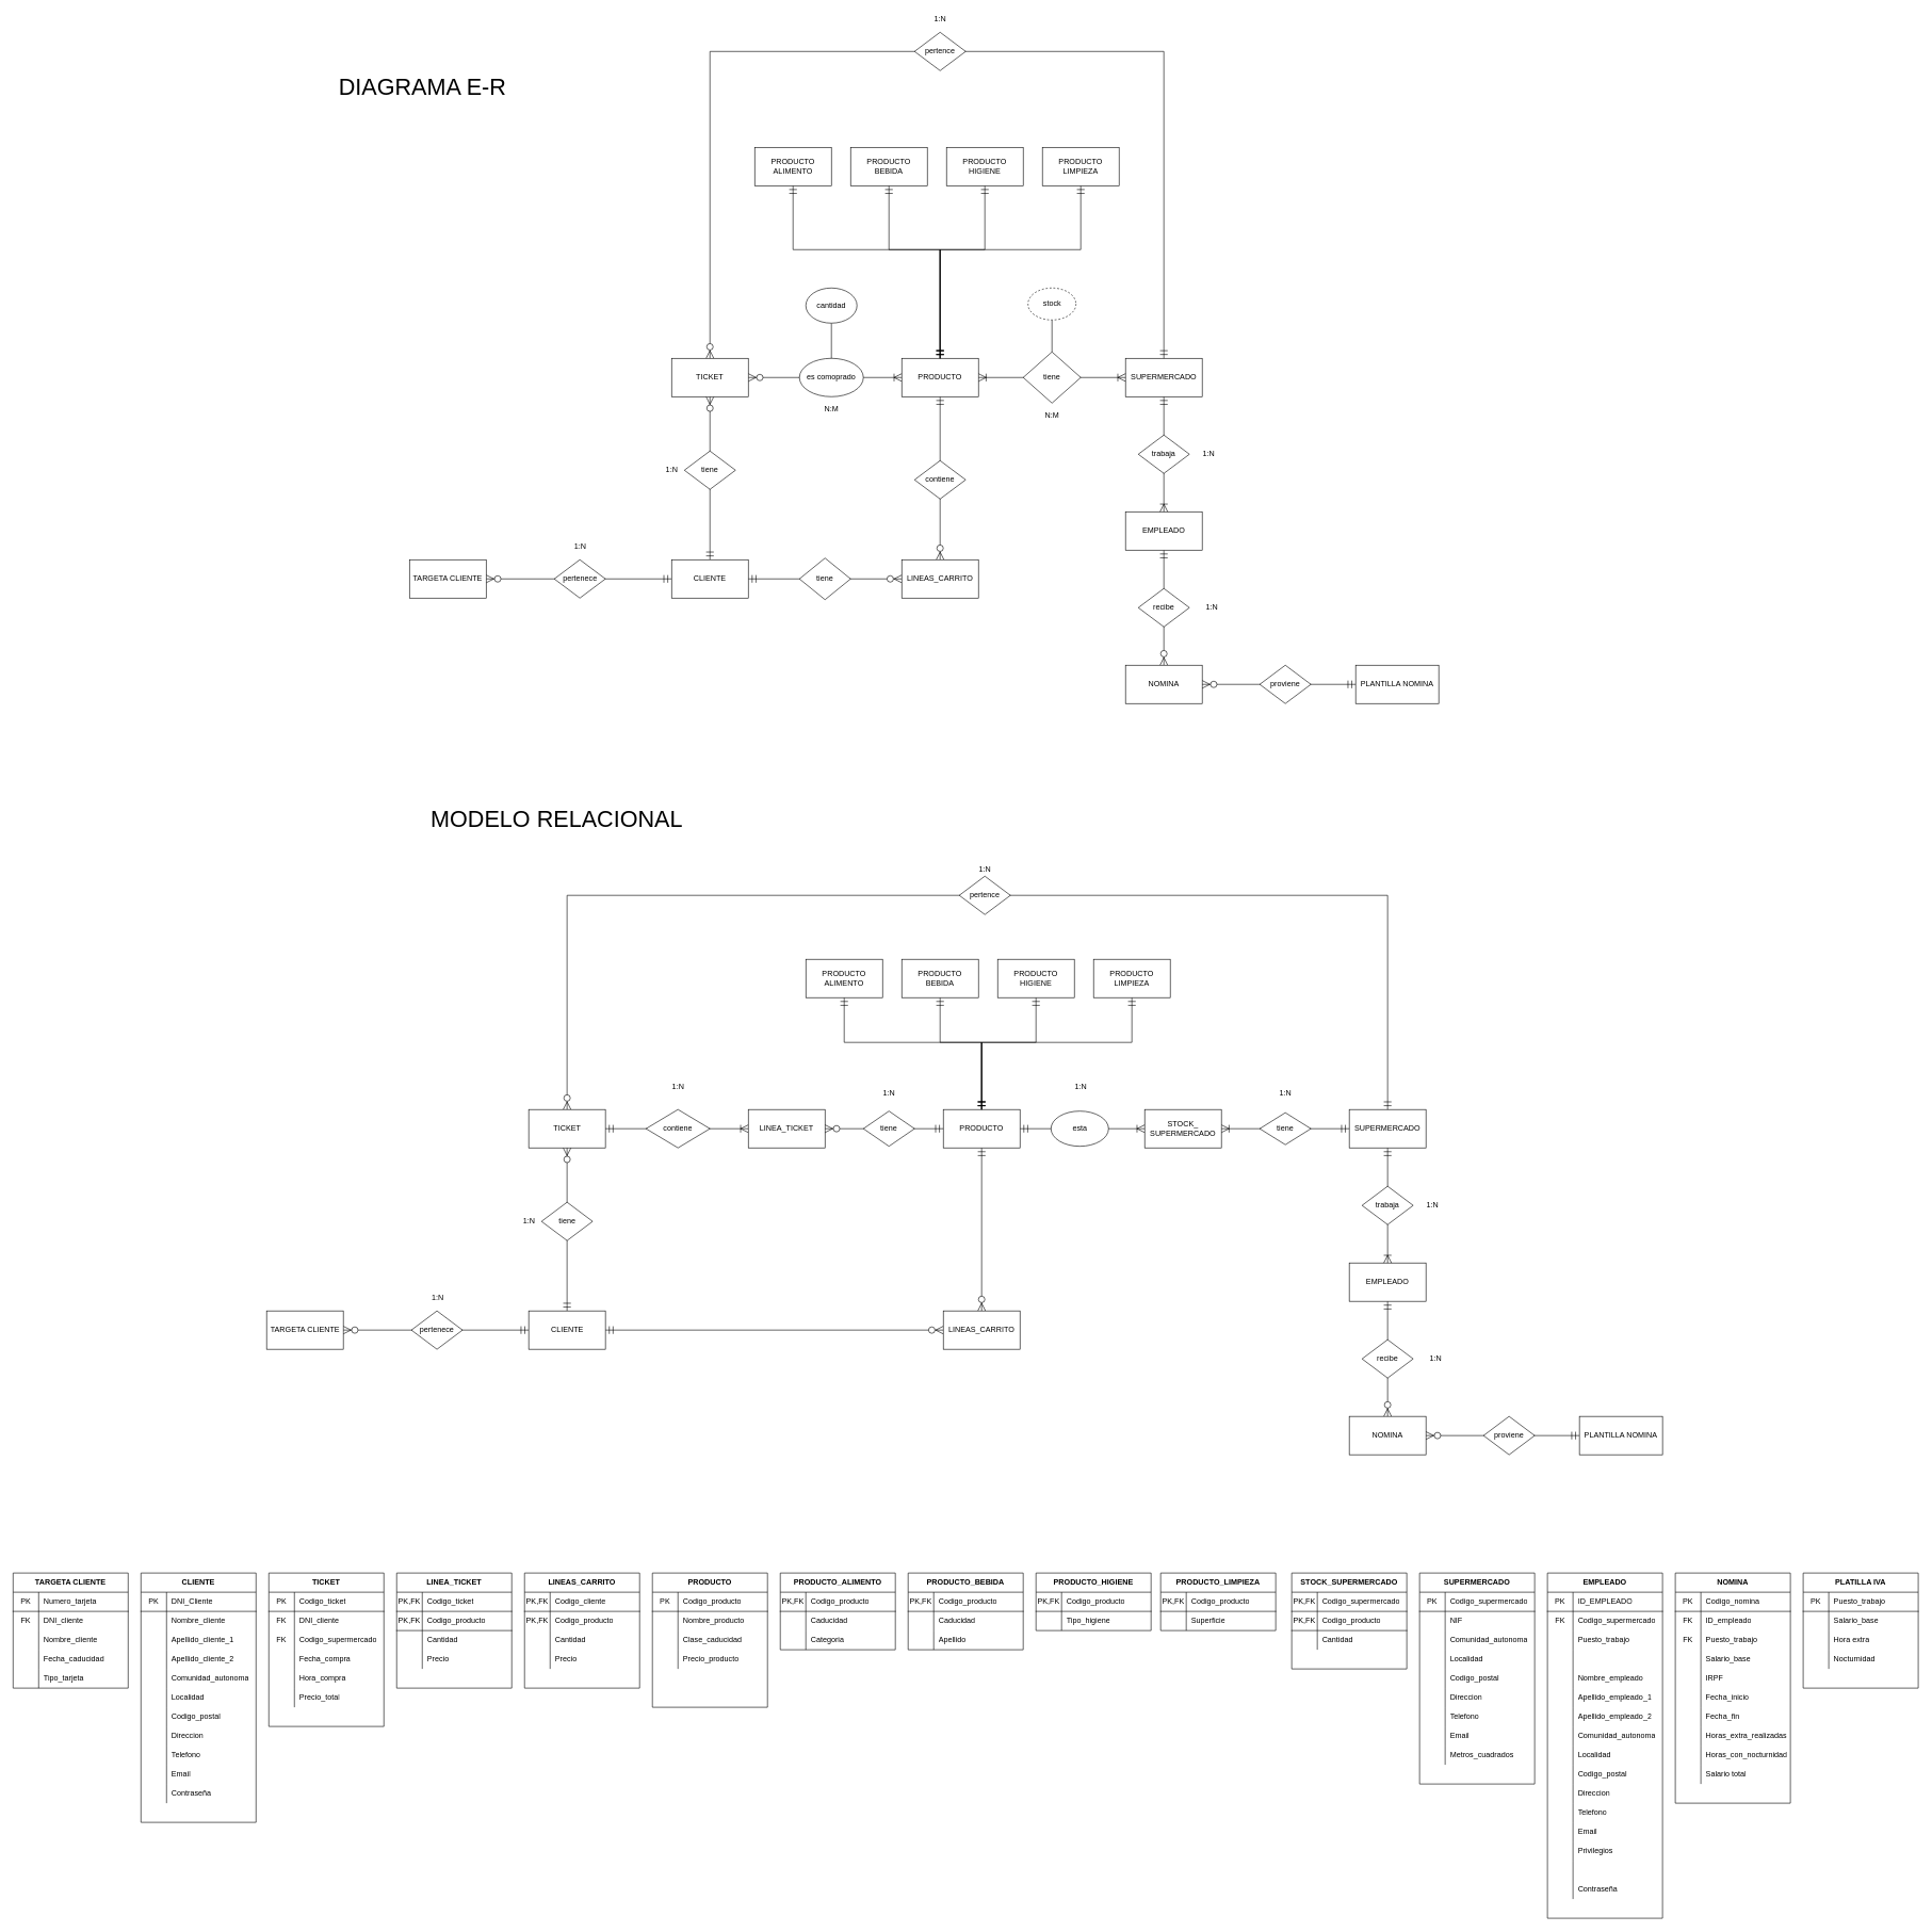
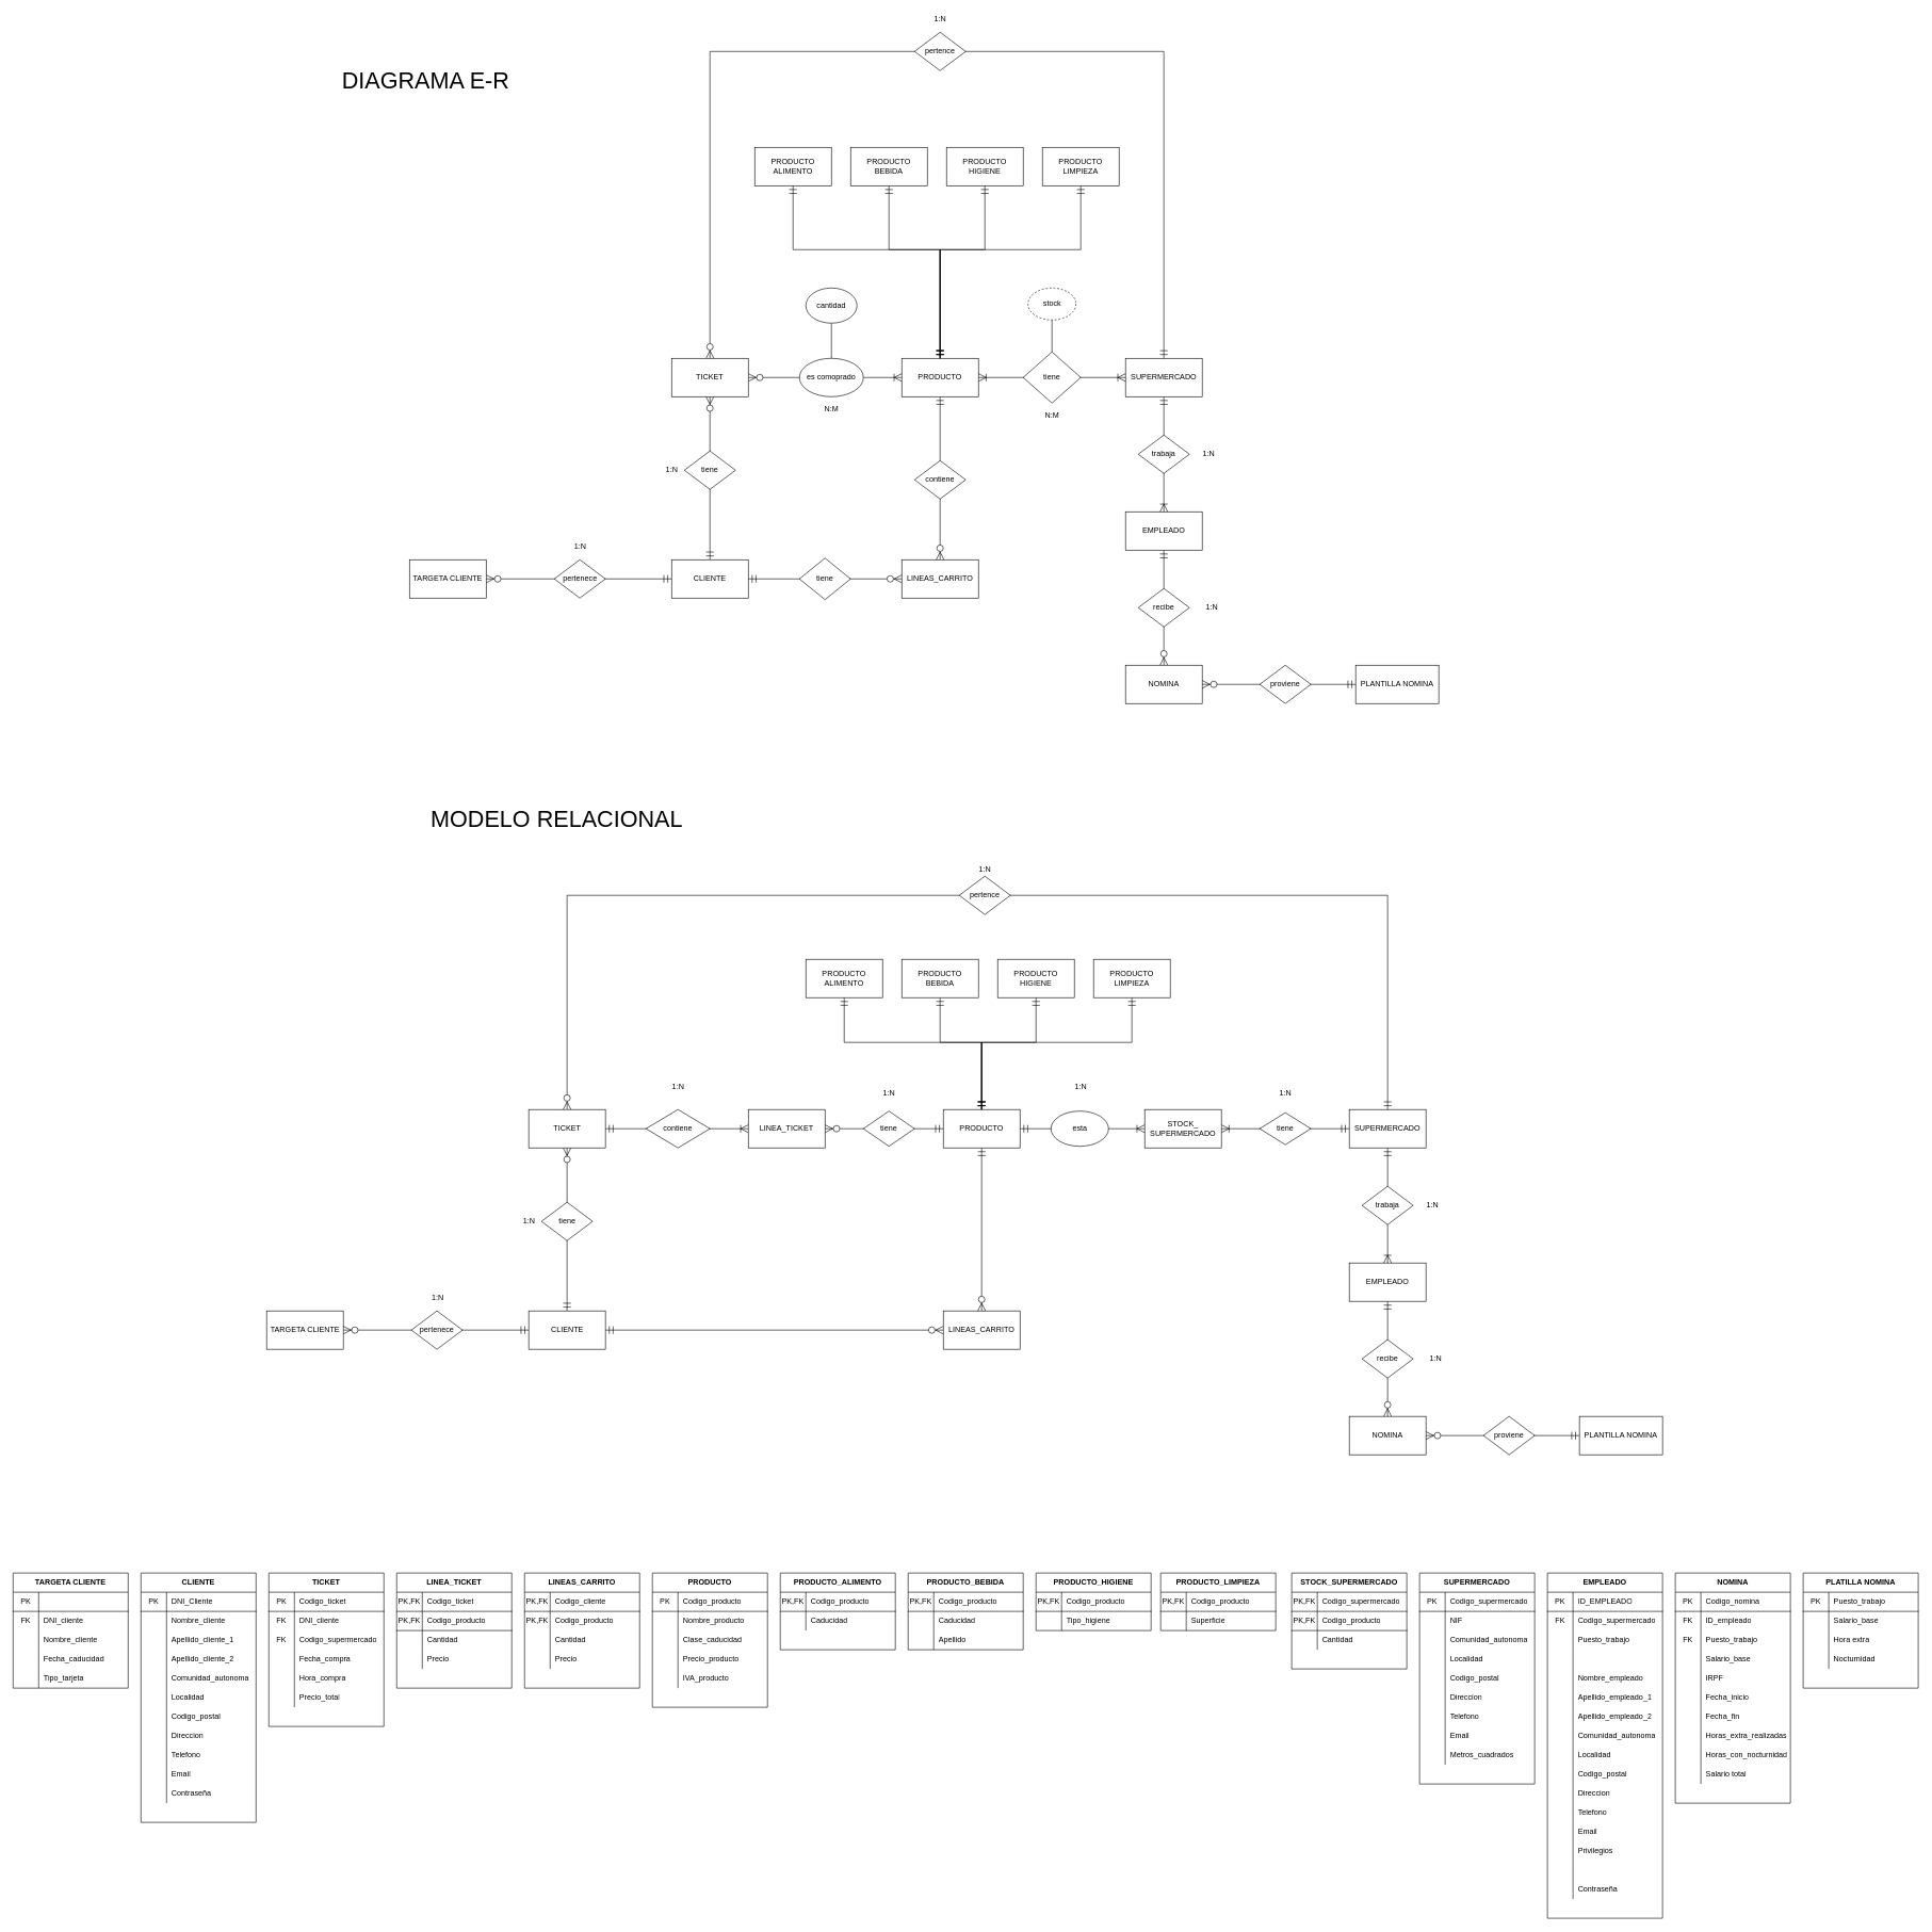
- <mxCell id="265" value="&lt;font style=&quot;font-size: 36px&quot;&gt;DIAGRAMA E-R&lt;/font&gt;" style="text;html=1;align=center;verticalAlign=middle;resizable=0;points=[];autosize=1;" parent="1" vertex="1"><mxGeometry x="520" y="120" width="280" height="30" as="geometry" /></mxCell>
+ <mxCell id="265" value="&lt;font style=&quot;font-size: 36px&quot;&gt;DIAGRAMA E-R&lt;/font&gt;" style="text;html=1;align=center;verticalAlign=middle;resizable=0;points=[];autosize=1;" parent="1" vertex="1"><mxGeometry x="525" y="110" width="280" height="30" as="geometry" /></mxCell>
- <mxCell id="292" value="PLATILLA IVA" style="shape=table;html=1;whiteSpace=wrap;startSize=30;container=1;collapsible=0;childLayout=tableLayout;fixedRows=1;rowLines=0;fontStyle=1;align=center;" parent="1" vertex="1"><mxGeometry x="2820" y="2460" width="180" height="180" as="geometry" /></mxCell>
+ <mxCell id="292" value="PLATILLA NOMINA" style="shape=table;html=1;whiteSpace=wrap;startSize=30;container=1;collapsible=0;childLayout=tableLayout;fixedRows=1;rowLines=0;fontStyle=1;align=center;" parent="1" vertex="1"><mxGeometry x="2820" y="2460" width="180" height="180" as="geometry" /></mxCell>
- <mxCell id="27" value="Numero_tarjeta" style="shape=partialRectangle;html=1;whiteSpace=wrap;connectable=0;fillColor=none;top=0;left=0;bottom=0;right=0;align=left;spacingLeft=6;overflow=hidden;" parent="25" vertex="1"><mxGeometry x="40" width="140" height="30" as="geometry" /></mxCell>
- <mxCell id="351" value="Categoria" style="shape=partialRectangle;html=1;whiteSpace=wrap;connectable=0;fillColor=none;top=0;left=0;bottom=0;right=0;align=left;spacingLeft=6;overflow=hidden;" vertex="1" parent="349"><mxGeometry x="40" width="140" height="30" as="geometry" /></mxCell>
+ <mxCell id="55" value="IVA_producto" style="shape=partialRectangle;html=1;whiteSpace=wrap;connectable=0;fillColor=none;top=0;left=0;bottom=0;right=0;align=left;spacingLeft=6;overflow=hidden;" parent="53" vertex="1"><mxGeometry x="40" width="140" height="30" as="geometry" /></mxCell>
